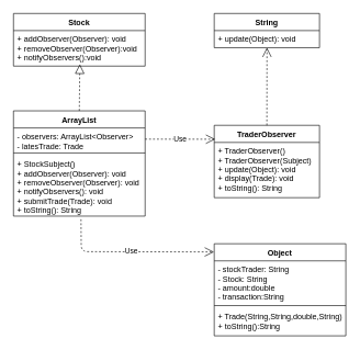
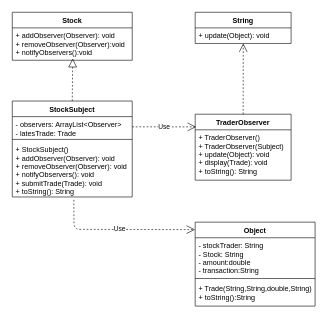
- <mxCell id="12" value="ArrayList" style="swimlane;fontStyle=1;align=center;verticalAlign=top;childLayout=stackLayout;horizontal=1;startSize=26;horizontalStack=0;resizeParent=1;resizeParentMax=0;resizeLast=0;collapsible=1;marginBottom=0;" vertex="1" parent="1"><mxGeometry x="20" y="168" width="200" height="160" as="geometry" /></mxCell>
+ <mxCell id="12" value="StockSubject" style="swimlane;fontStyle=1;align=center;verticalAlign=top;childLayout=stackLayout;horizontal=1;startSize=26;horizontalStack=0;resizeParent=1;resizeParentMax=0;resizeLast=0;collapsible=1;marginBottom=0;" vertex="1" parent="1"><mxGeometry x="20" y="168" width="200" height="160" as="geometry" /></mxCell>
